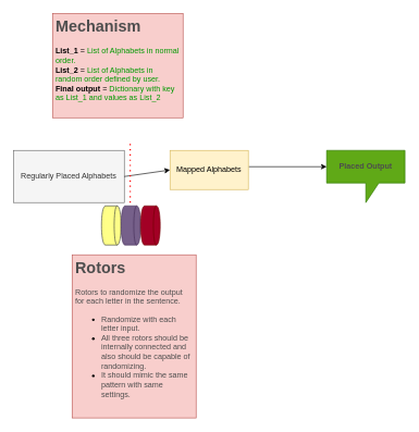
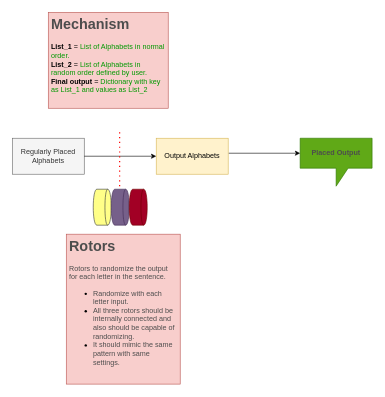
- <mxCell id="3" value="Mapped Alphabets" style="text;html=1;strokeColor=#d6b656;fillColor=#fff2cc;align=center;verticalAlign=middle;whiteSpace=wrap;rounded=0;" vertex="1" parent="1"><mxGeometry x="260" y="230" width="120" height="60" as="geometry" /></mxCell>
+ <mxCell id="3" value="Output Alphabets" style="text;html=1;strokeColor=#d6b656;fillColor=#fff2cc;align=center;verticalAlign=middle;whiteSpace=wrap;rounded=0;" vertex="1" parent="1"><mxGeometry x="260" y="230" width="120" height="60" as="geometry" /></mxCell>
- <mxCell id="2" value="Regularly Placed Alphabets" style="text;html=1;strokeColor=#666666;fillColor=#f5f5f5;align=center;verticalAlign=middle;whiteSpace=wrap;rounded=0;fontColor=#333333;" vertex="1" parent="1"><mxGeometry x="20" y="230" width="170" height="80" as="geometry" /></mxCell>
+ <mxCell id="2" value="Regularly Placed Alphabets" style="text;html=1;strokeColor=#666666;fillColor=#f5f5f5;align=center;verticalAlign=middle;whiteSpace=wrap;rounded=0;fontColor=#333333;" vertex="1" parent="1"><mxGeometry x="20" y="230" width="120" height="60" as="geometry" /></mxCell>
